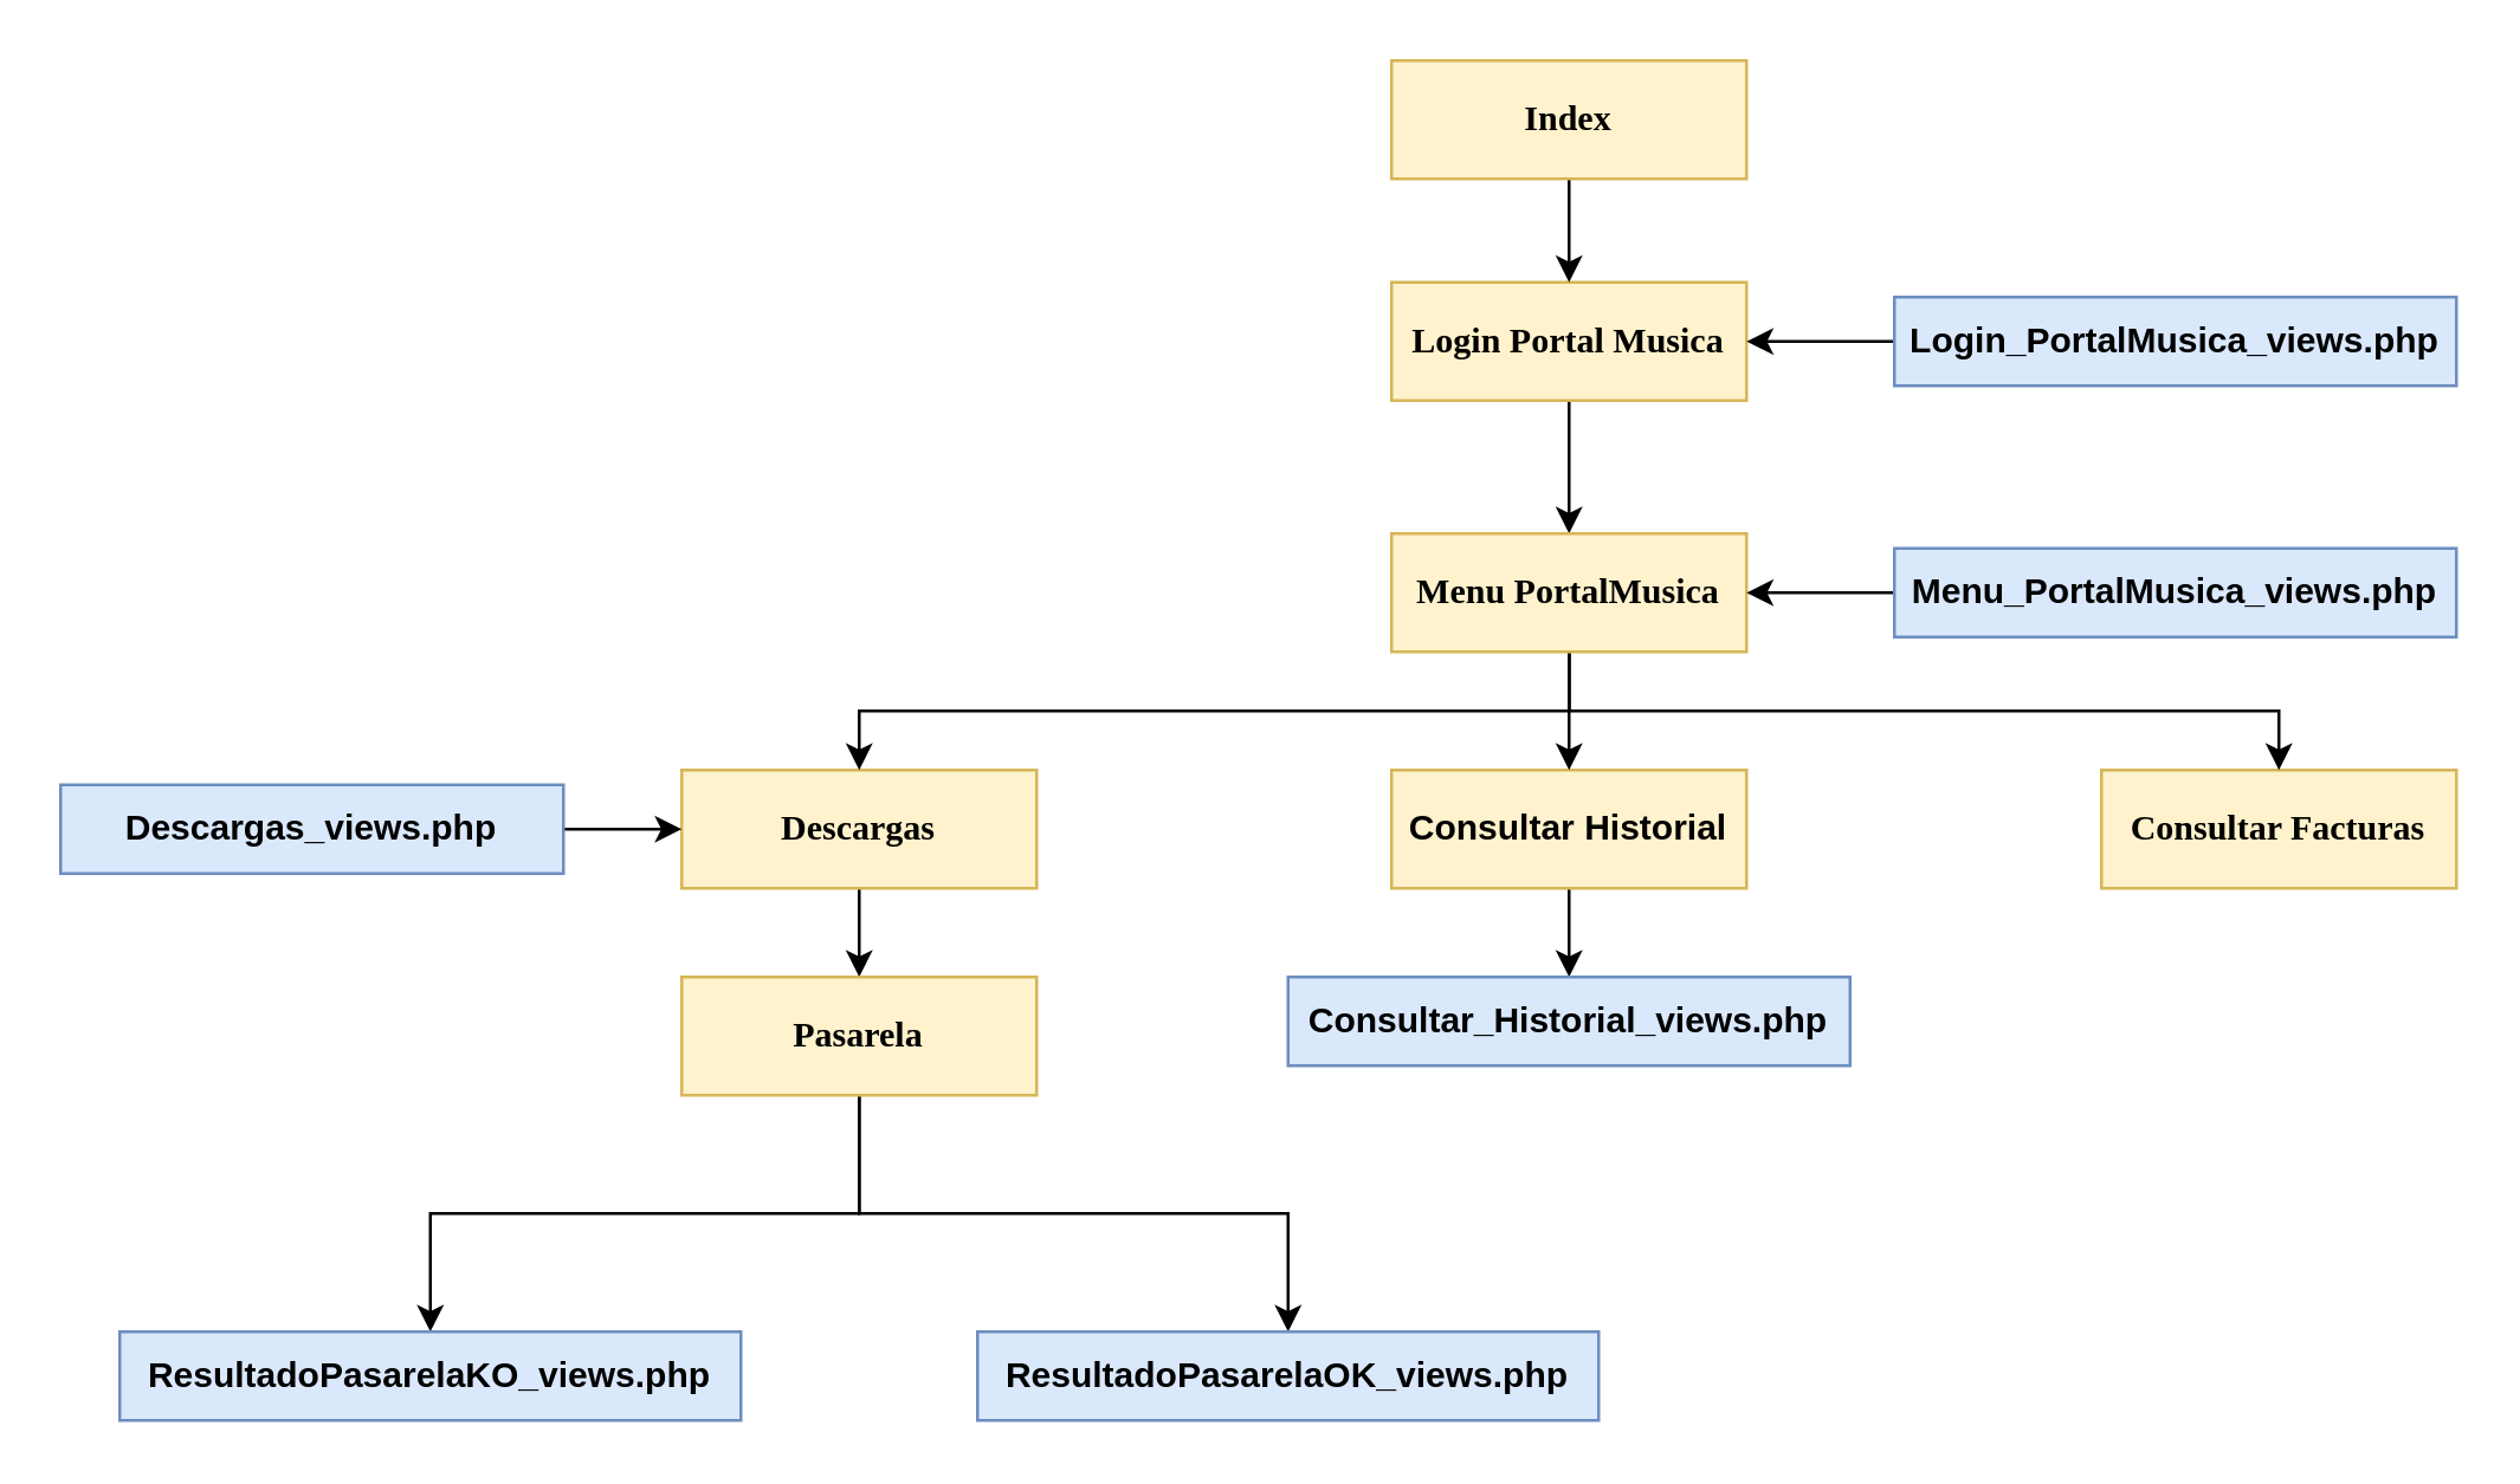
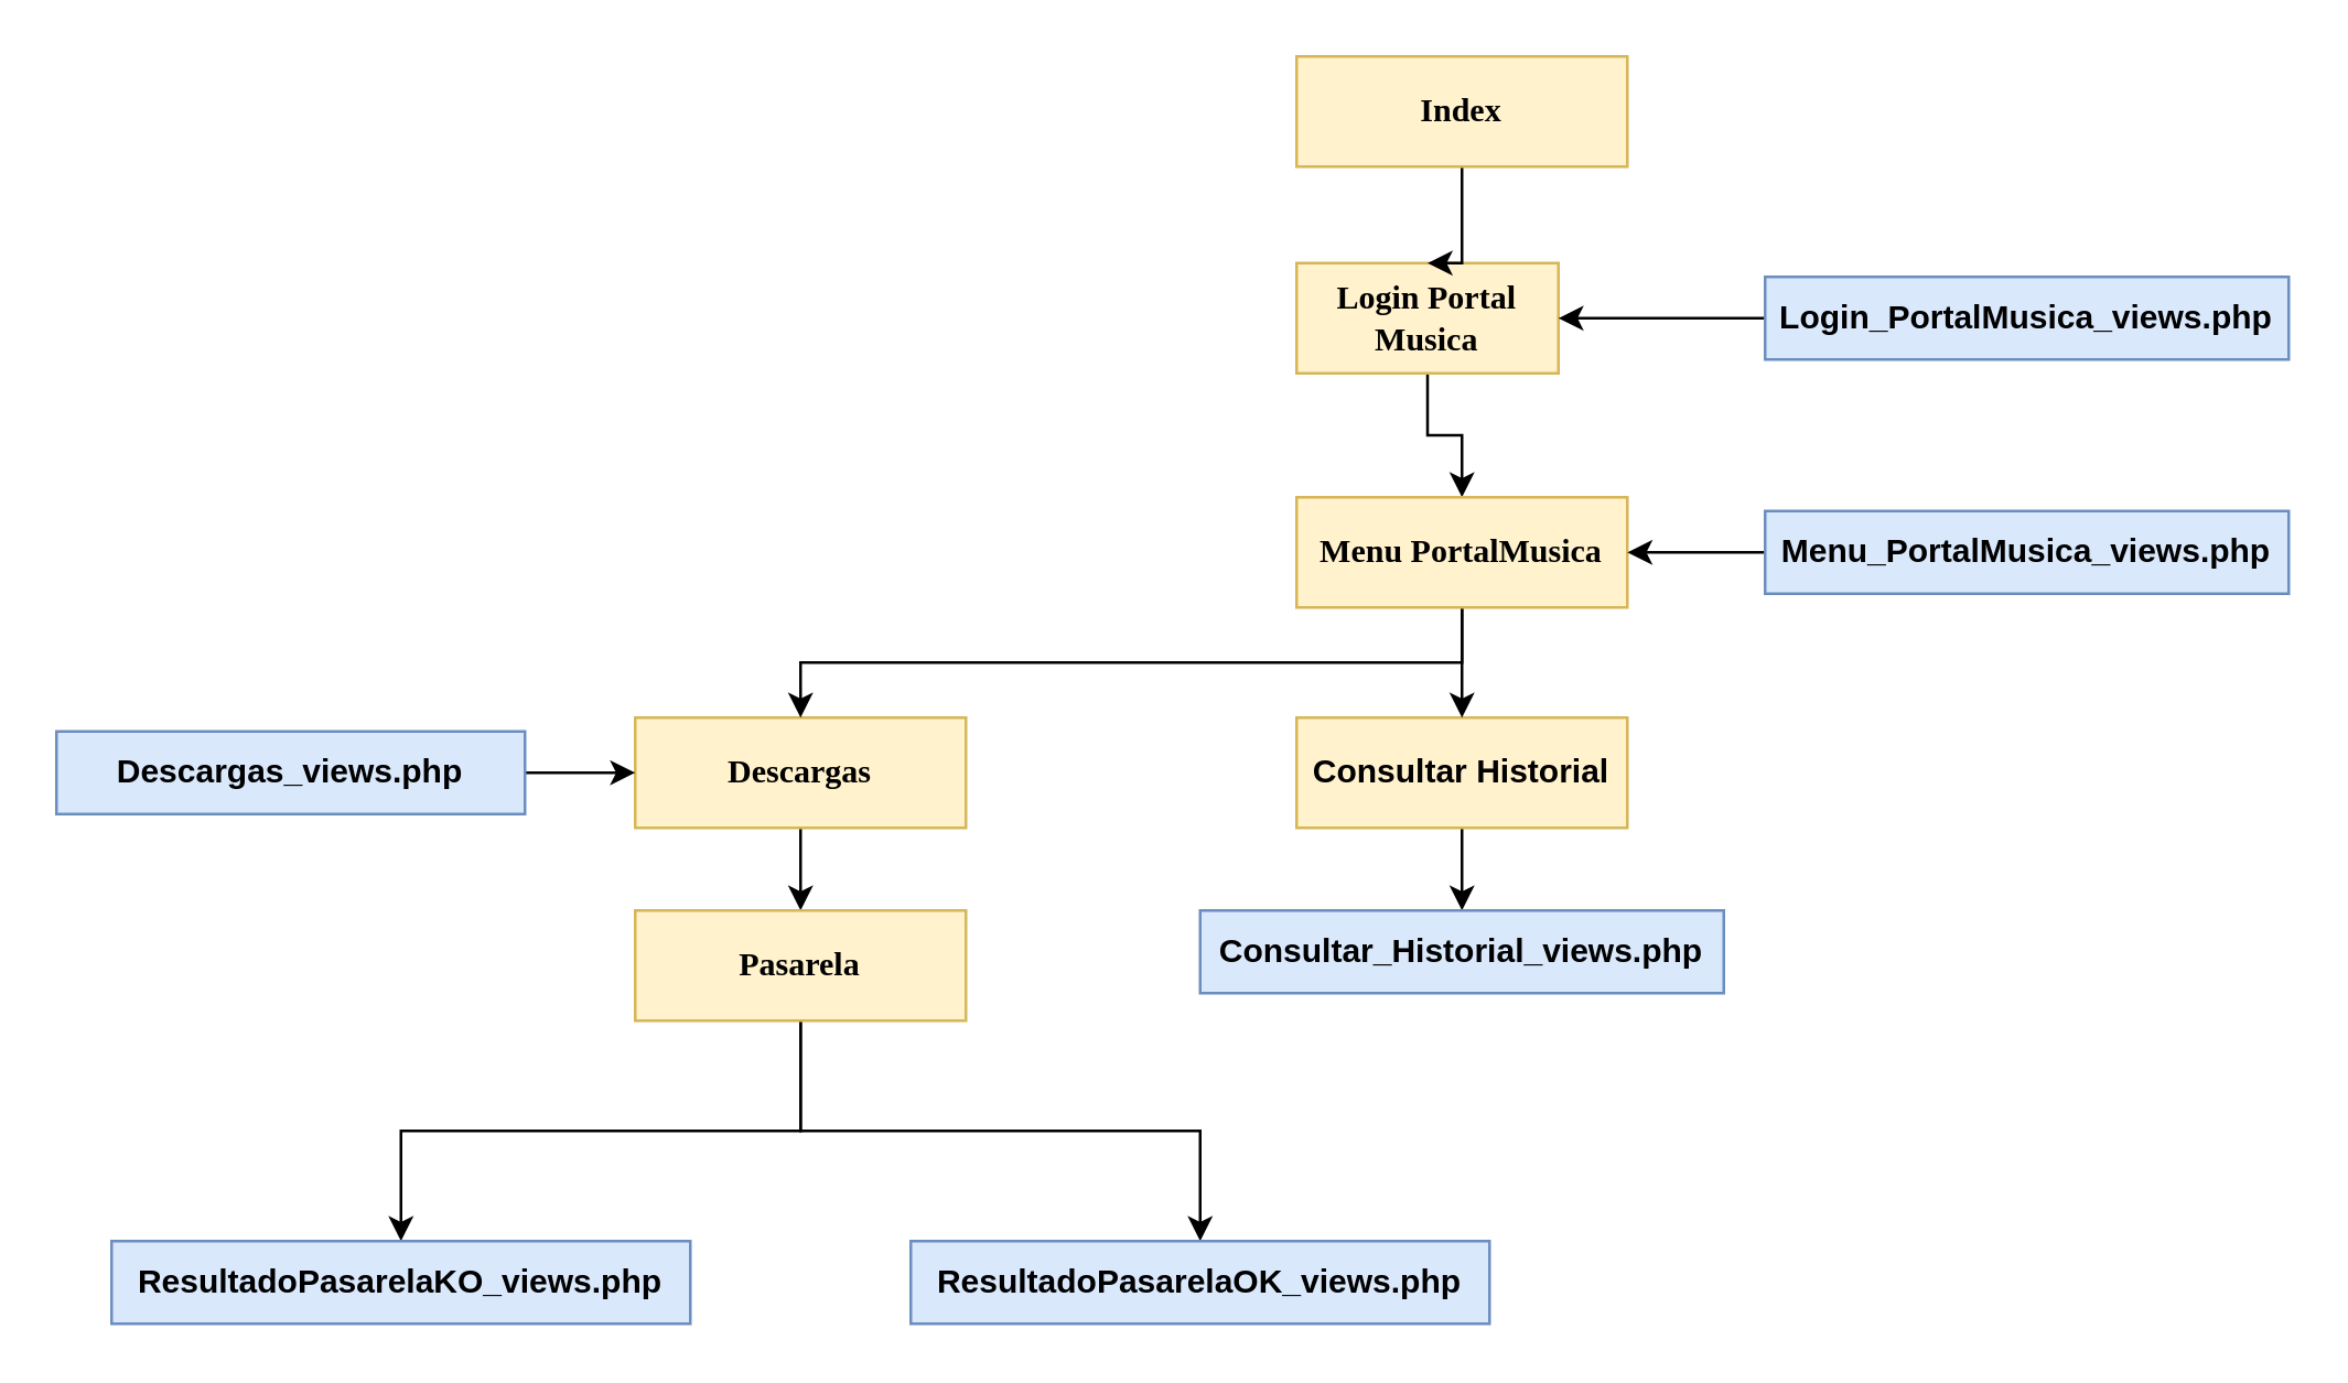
- <mxCell id="3" value="&lt;b&gt;&lt;font face=&quot;Tahoma&quot;&gt;Login Portal Musica&lt;/font&gt;&lt;/b&gt;" style="rounded=0;whiteSpace=wrap;html=1;fillColor=#fff2cc;strokeColor=#d6b656;" parent="1" vertex="1"><mxGeometry x="470" y="95" width="120" height="40" as="geometry" /></mxCell>
+ <mxCell id="3" value="&lt;b&gt;&lt;font face=&quot;Tahoma&quot;&gt;Login Portal Musica&lt;/font&gt;&lt;/b&gt;" style="rounded=0;whiteSpace=wrap;html=1;fillColor=#fff2cc;strokeColor=#d6b656;" parent="1" vertex="1"><mxGeometry x="470" y="95" width="95" height="40" as="geometry" /></mxCell>
- <mxCell id="21" style="edgeStyle=orthogonalEdgeStyle;rounded=0;orthogonalLoop=1;jettySize=auto;html=1;exitX=0.5;exitY=1;exitDx=0;exitDy=0;" edge="1" parent="1" source="22" target="8"><mxGeometry relative="1" as="geometry" /></mxCell>
- <mxCell id="8" value="&lt;font face=&quot;Tahoma&quot;&gt;&lt;b&gt;Consultar Facturas&lt;/b&gt;&lt;/font&gt;" style="rounded=0;whiteSpace=wrap;html=1;fillColor=#fff2cc;strokeColor=#d6b656;" parent="1" vertex="1"><mxGeometry x="710" y="260" width="120" height="40" as="geometry" /></mxCell>
